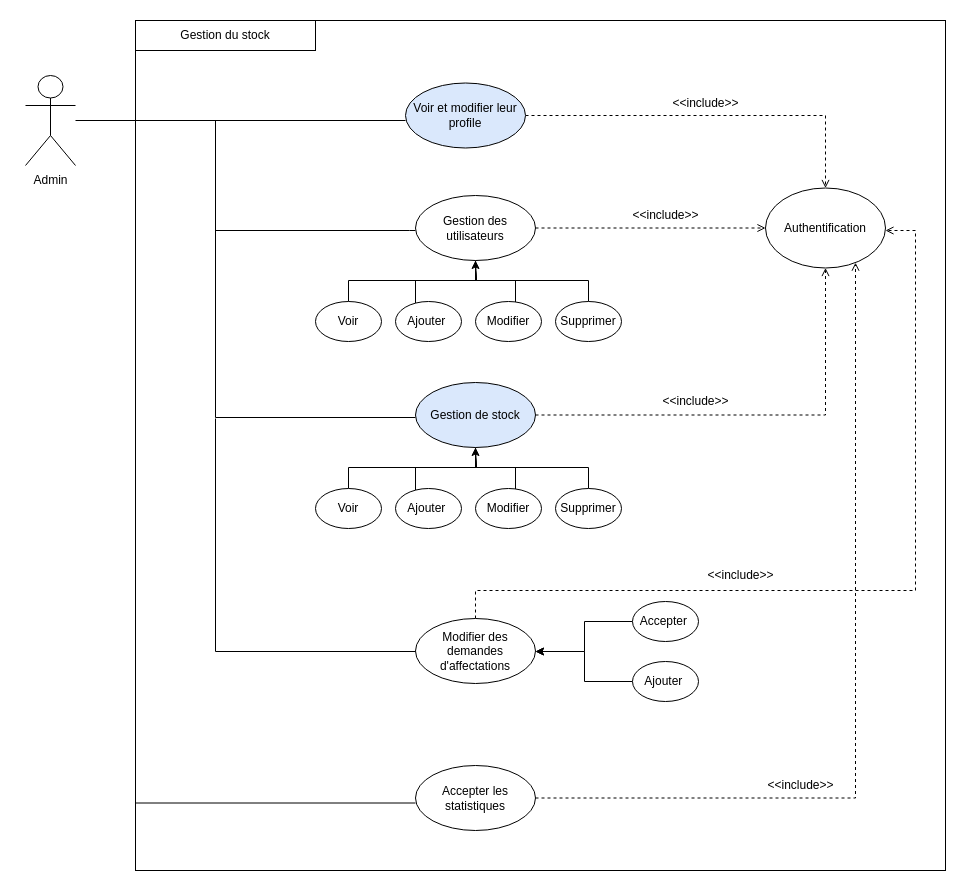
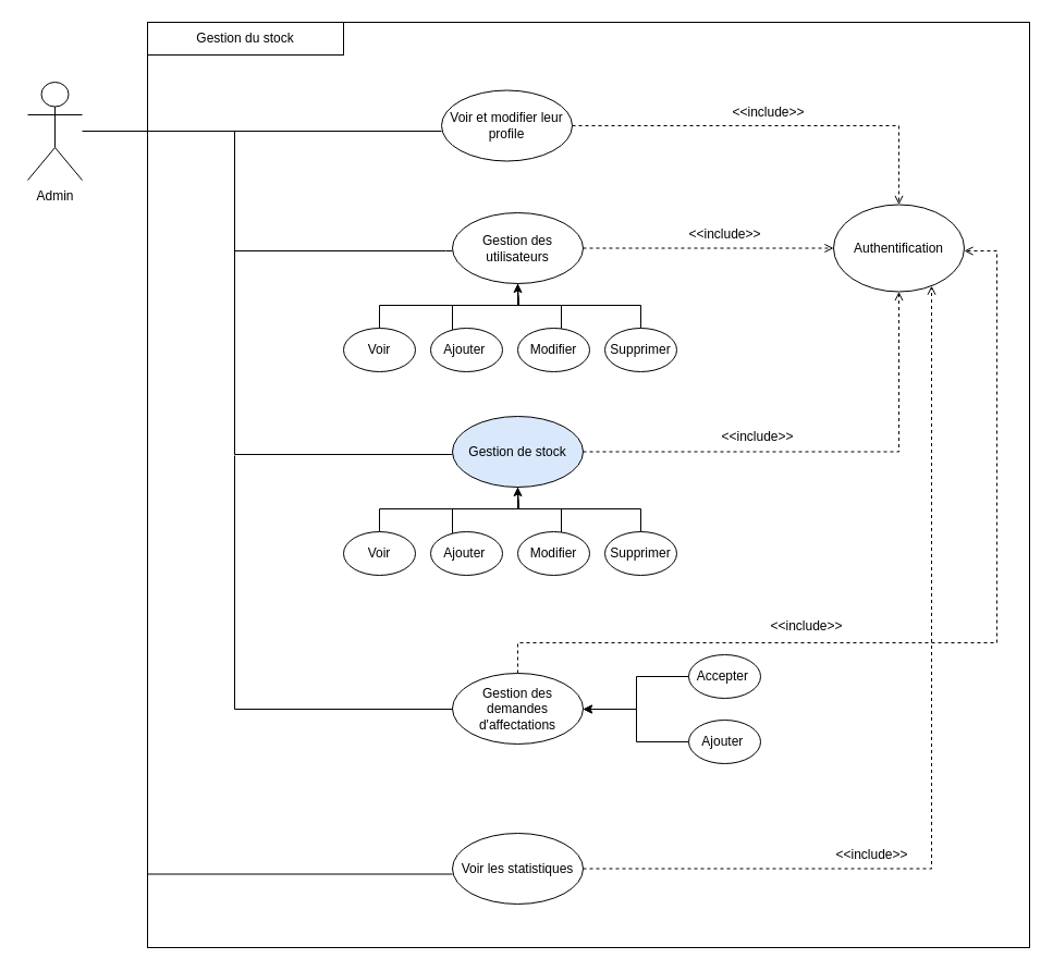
- <mxCell id="10" value="Voir et modifier leur profile" style="ellipse;whiteSpace=wrap;html=1;fillColor=#dae8fc;" parent="1" vertex="1"><mxGeometry x="405" y="82.5" width="120" height="65" as="geometry" /></mxCell>
+ <mxCell id="10" value="Voir et modifier leur profile" style="ellipse;whiteSpace=wrap;html=1;" parent="1" vertex="1"><mxGeometry x="405" y="82.5" width="120" height="65" as="geometry" /></mxCell>
- <mxCell id="38" value="Modifier des demandes d'affectations" style="ellipse;whiteSpace=wrap;html=1;" parent="1" vertex="1"><mxGeometry x="415" y="618" width="120" height="65" as="geometry" /></mxCell>
+ <mxCell id="38" value="Gestion des demandes d'affectations" style="ellipse;whiteSpace=wrap;html=1;" parent="1" vertex="1"><mxGeometry x="415" y="618" width="120" height="65" as="geometry" /></mxCell>
- <mxCell id="46" value="Accepter les statistiques" style="ellipse;whiteSpace=wrap;html=1;" vertex="1" parent="1"><mxGeometry x="415" y="765" width="120" height="65" as="geometry" /></mxCell>
+ <mxCell id="46" value="Voir les statistiques" style="ellipse;whiteSpace=wrap;html=1;" vertex="1" parent="1"><mxGeometry x="415" y="765" width="120" height="65" as="geometry" /></mxCell>
